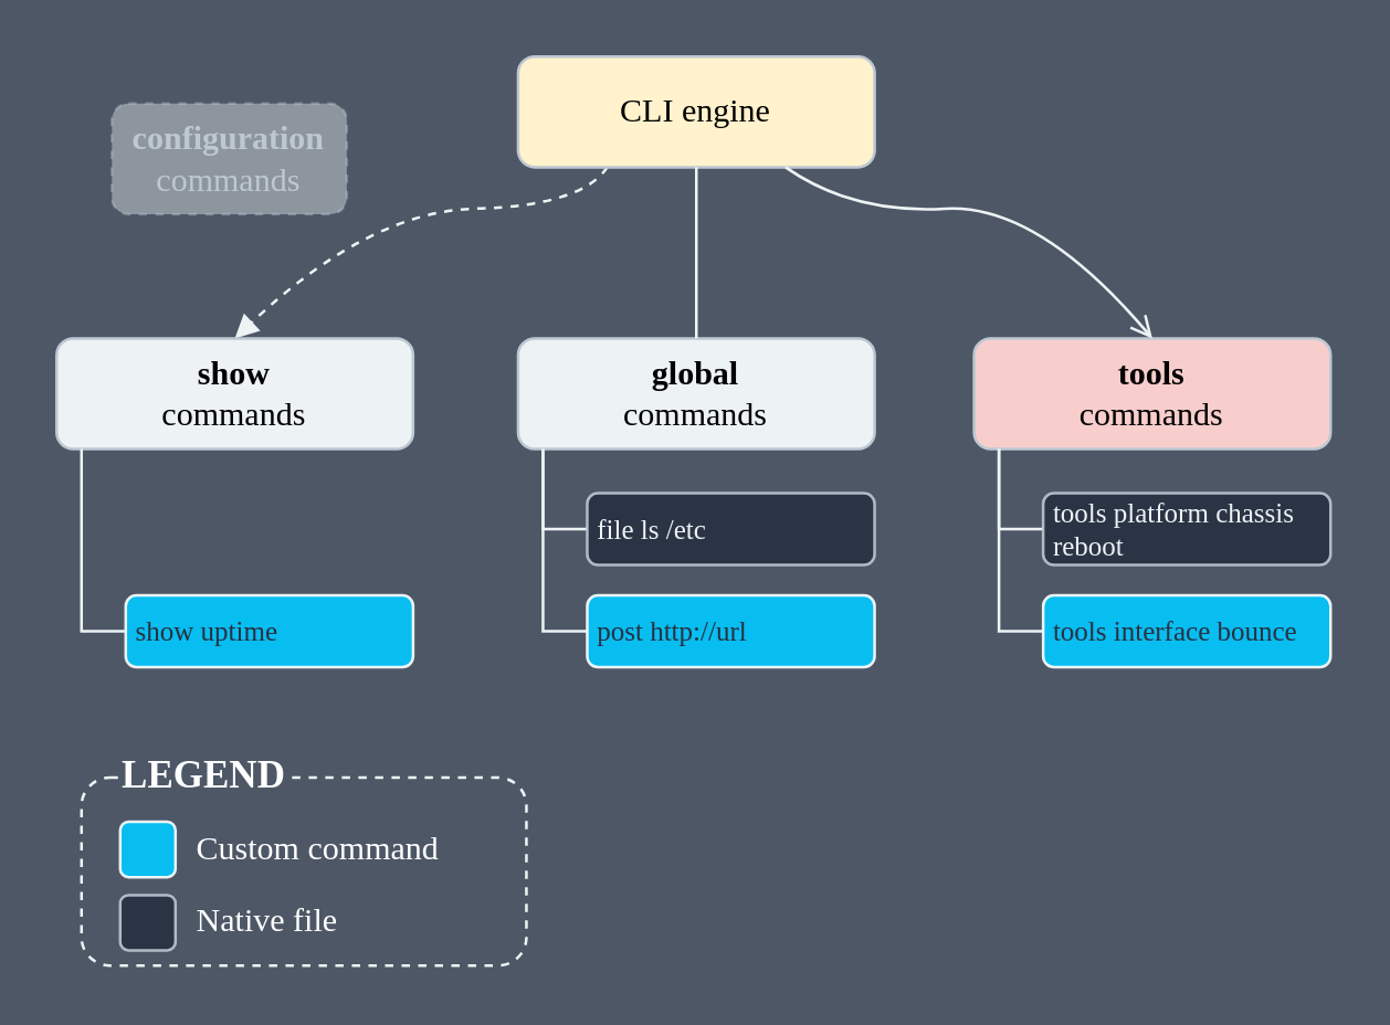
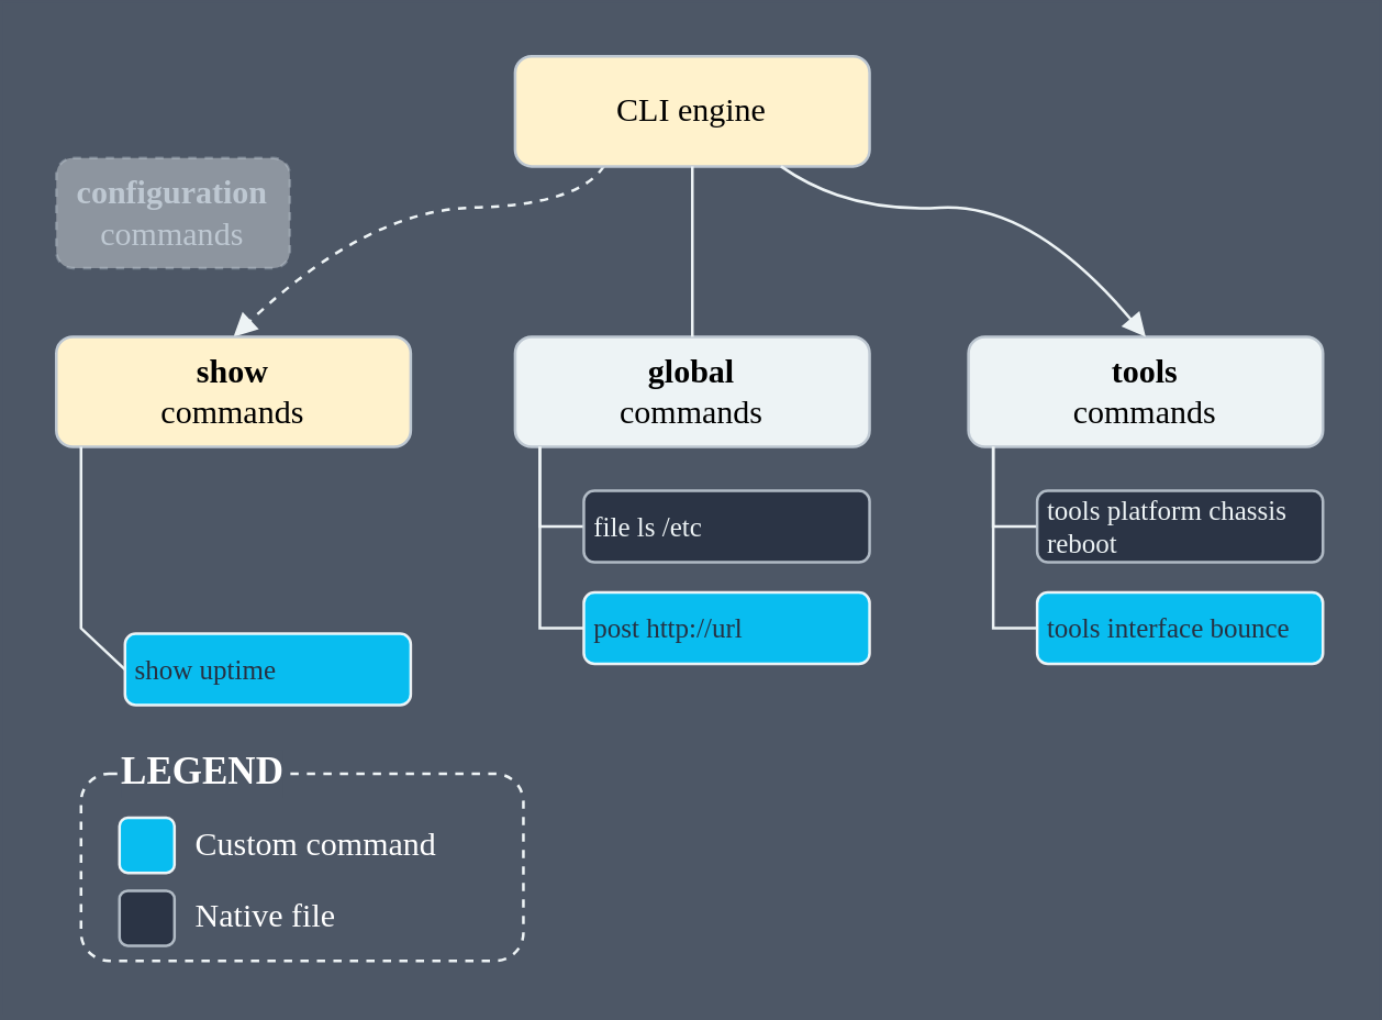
- <mxCell id="7" value="&lt;font style=&quot;color: rgb(190, 200, 210);&quot;&gt;&lt;b&gt;configuration&lt;br&gt;&lt;/b&gt;commands&lt;/font&gt;" style="rounded=1;whiteSpace=wrap;html=1;strokeColor=#BEC8D2;fontFamily=Google Sans;fontSource=https%3A%2F%2Ffonts.googleapis.com%2Fcss%3Ffamily%3DGoogle%2BSans;fillColor=#EDF3F5;gradientColor=none;opacity=40;dashed=1;" vertex="1" parent="1"><mxGeometry x="40" y="37" width="85" height="40" as="geometry" /></mxCell>
+ <mxCell id="7" value="&lt;font style=&quot;color: rgb(190, 200, 210);&quot;&gt;&lt;b&gt;configuration&lt;br&gt;&lt;/b&gt;commands&lt;/font&gt;" style="rounded=1;whiteSpace=wrap;html=1;strokeColor=#BEC8D2;fontFamily=Google Sans;fontSource=https%3A%2F%2Ffonts.googleapis.com%2Fcss%3Ffamily%3DGoogle%2BSans;fillColor=#EDF3F5;gradientColor=none;opacity=40;dashed=1;" vertex="1" parent="1"><mxGeometry x="20" y="57" width="85" height="40" as="geometry" /></mxCell>
- <mxCell id="9" value="" style="endArrow=open;html=1;rounded=0;exitX=0.75;exitY=1;exitDx=0;exitDy=0;entryX=0.5;entryY=0;entryDx=0;entryDy=0;strokeColor=#EDF3F5;align=center;verticalAlign=middle;fontFamily=Helvetica;fontSize=11;fontColor=default;labelBackgroundColor=default;endFill=1;curved=1;" edge="1" parent="1" source="6" target="4"><mxGeometry width="50" height="50" relative="1" as="geometry"><mxPoint x="337" y="60" as="sourcePoint" /><mxPoint x="337" y="122" as="targetPoint" /><Array as="points"><mxPoint x="308" y="77" /><mxPoint x="375" y="73" /></Array></mxGeometry></mxCell>
+ <mxCell id="9" value="" style="endArrow=block;html=1;rounded=0;exitX=0.75;exitY=1;exitDx=0;exitDy=0;entryX=0.5;entryY=0;entryDx=0;entryDy=0;strokeColor=#EDF3F5;align=center;verticalAlign=middle;fontFamily=Helvetica;fontSize=11;fontColor=default;labelBackgroundColor=default;endFill=1;curved=1;" edge="1" parent="1" source="6" target="4"><mxGeometry width="50" height="50" relative="1" as="geometry"><mxPoint x="337" y="60" as="sourcePoint" /><mxPoint x="337" y="122" as="targetPoint" /><Array as="points"><mxPoint x="308" y="77" /><mxPoint x="375" y="73" /></Array></mxGeometry></mxCell>
- <mxCell id="10" value="&lt;b&gt;show&lt;br&gt;&lt;/b&gt;commands" style="rounded=1;whiteSpace=wrap;html=1;strokeColor=#BEC8D2;fontFamily=Google Sans;fontSource=https%3A%2F%2Ffonts.googleapis.com%2Fcss%3Ffamily%3DGoogle%2BSans;fillColor=#EDF3F5;" vertex="1" parent="1"><mxGeometry x="20" y="122" width="129" height="40" as="geometry" /></mxCell>
+ <mxCell id="10" value="&lt;b&gt;show&lt;br&gt;&lt;/b&gt;commands" style="rounded=1;whiteSpace=wrap;html=1;strokeColor=#BEC8D2;fontFamily=Google Sans;fontSource=https%3A%2F%2Ffonts.googleapis.com%2Fcss%3Ffamily%3DGoogle%2BSans;fillColor=#fff2cc;" vertex="1" parent="1"><mxGeometry x="20" y="122" width="129" height="40" as="geometry" /></mxCell>
- <mxCell id="4" value="&lt;b&gt;tools&lt;br&gt;&lt;/b&gt;commands" style="rounded=1;whiteSpace=wrap;html=1;strokeColor=#BEC8D2;fontFamily=Google Sans;fontSource=https%3A%2F%2Ffonts.googleapis.com%2Fcss%3Ffamily%3DGoogle%2BSans;fillColor=#f8cecc;" vertex="1" parent="1"><mxGeometry x="352" y="122" width="129" height="40" as="geometry" /></mxCell>
+ <mxCell id="4" value="&lt;b&gt;tools&lt;br&gt;&lt;/b&gt;commands" style="rounded=1;whiteSpace=wrap;html=1;strokeColor=#BEC8D2;fontFamily=Google Sans;fontSource=https%3A%2F%2Ffonts.googleapis.com%2Fcss%3Ffamily%3DGoogle%2BSans;fillColor=#EDF3F5;" vertex="1" parent="1"><mxGeometry x="352" y="122" width="129" height="40" as="geometry" /></mxCell>
- <mxCell id="11" value="show uptime" style="rounded=1;whiteSpace=wrap;html=1;strokeColor=#FFFFFF;fontFamily=Fira Code;fontSource=https%3A%2F%2Ffonts.googleapis.com%2Fcss%3Ffamily%3DFira%2BCode;fillColor=#00C9FF;opacity=90;fontColor=#273142;align=left;verticalAlign=middle;spacingLeft=2;fontSize=10;" vertex="1" parent="1"><mxGeometry x="45" y="215" width="104" height="26" as="geometry" /></mxCell>
+ <mxCell id="11" value="show uptime" style="rounded=1;whiteSpace=wrap;html=1;strokeColor=#FFFFFF;fontFamily=Fira Code;fontSource=https%3A%2F%2Ffonts.googleapis.com%2Fcss%3Ffamily%3DFira%2BCode;fillColor=#00C9FF;opacity=90;fontColor=#273142;align=left;verticalAlign=middle;spacingLeft=2;fontSize=10;" vertex="1" parent="1"><mxGeometry x="45" y="230" width="104" height="26" as="geometry" /></mxCell>
